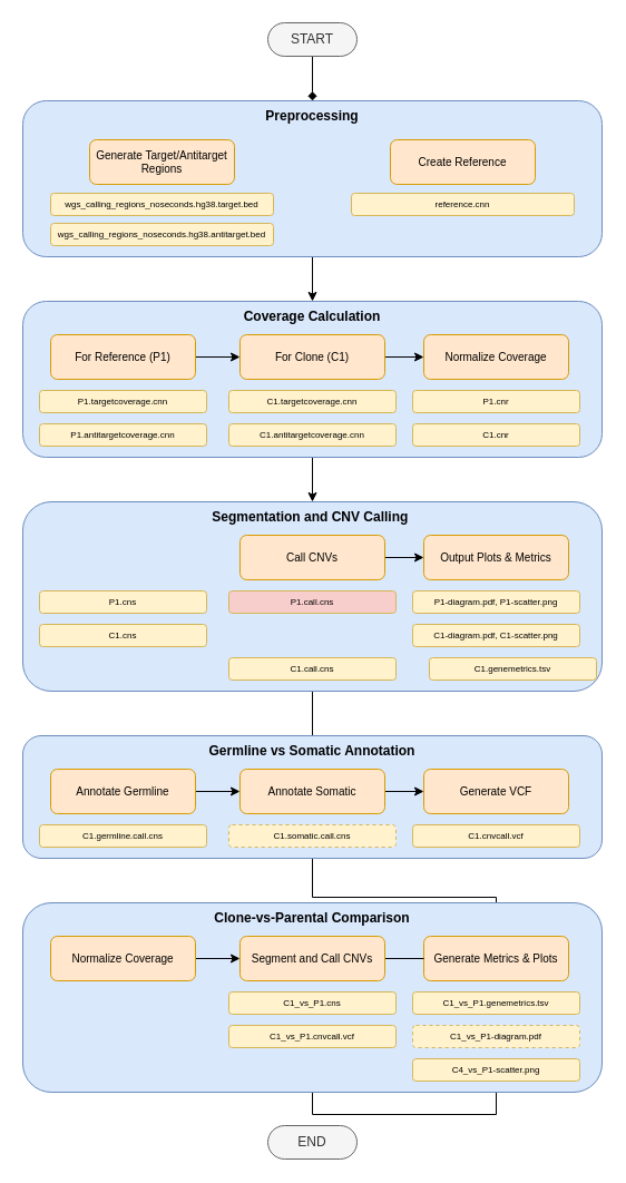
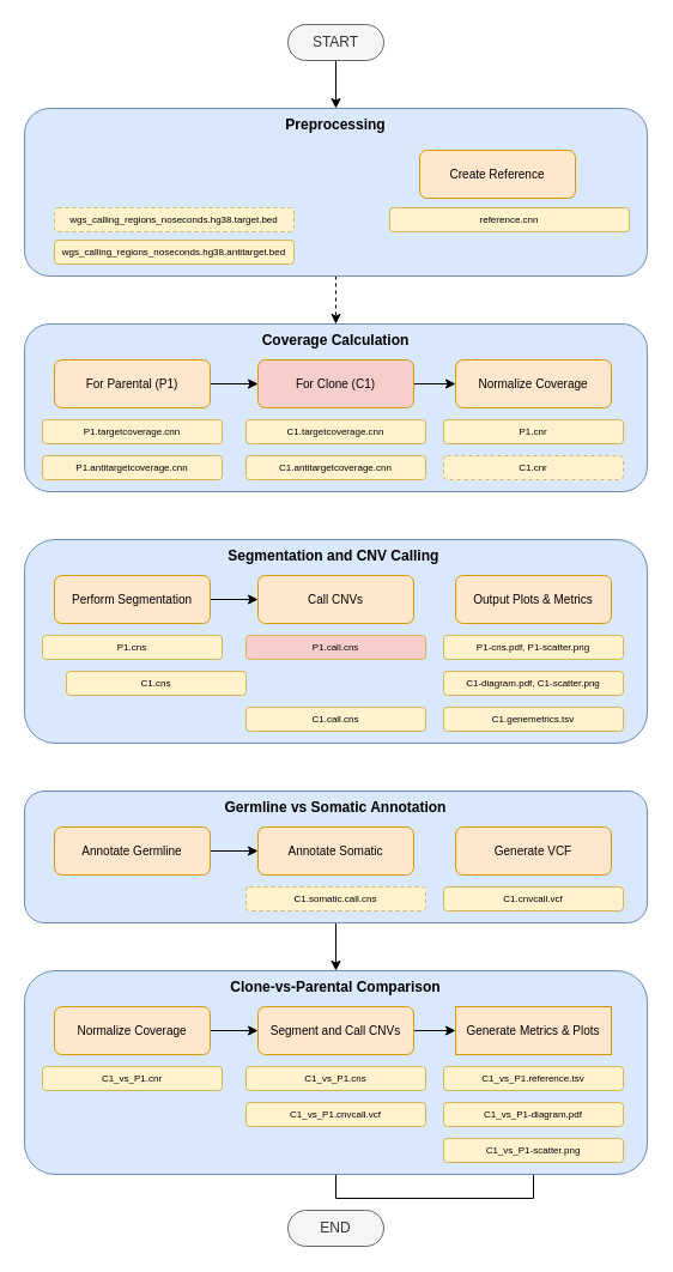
- <mxCell id="59" style="edgeStyle=orthogonalEdgeStyle;rounded=0;orthogonalLoop=1;jettySize=auto;html=1;entryX=0.5;entryY=0;entryDx=0;entryDy=0;endArrow=diamond;" edge="1" parent="1" source="60" target="3"><mxGeometry relative="1" as="geometry" /></mxCell>
+ <mxCell id="59" style="edgeStyle=orthogonalEdgeStyle;rounded=0;orthogonalLoop=1;jettySize=auto;html=1;entryX=0.5;entryY=0;entryDx=0;entryDy=0;" edge="1" parent="1" source="60" target="3"><mxGeometry relative="1" as="geometry" /></mxCell>
- <mxCell id="4" value="Generate Target/Antitarget Regions" style="rounded=1;whiteSpace=wrap;html=1;fillColor=#ffe6cc;strokeColor=#d79b00;fontSize=10;" vertex="1" parent="1"><mxGeometry x="80" y="125" width="130" height="40" as="geometry" /></mxCell>
- <mxCell id="6" value="wgs_calling_regions_noseconds.hg38.target.bed" style="rounded=1;whiteSpace=wrap;html=1;fillColor=#fff2cc;strokeColor=#d6b656;fontSize=8;" vertex="1" parent="1"><mxGeometry x="45" y="173" width="200" height="20" as="geometry" /></mxCell>
+ <mxCell id="6" value="wgs_calling_regions_noseconds.hg38.target.bed" style="rounded=1;whiteSpace=wrap;html=1;fillColor=#fff2cc;strokeColor=#d6b656;fontSize=8;dashed=1;" vertex="1" parent="1"><mxGeometry x="45" y="173" width="200" height="20" as="geometry" /></mxCell>
- <mxCell id="8" value="&lt;meta charset=&quot;utf-8&quot;&gt;reference.cnn" style="rounded=1;whiteSpace=wrap;html=1;fillColor=#fff2cc;strokeColor=#d6b656;fontSize=8;" vertex="1" parent="1"><mxGeometry x="315" y="173" width="200" height="20" as="geometry" /></mxCell>
+ <mxCell id="8" value="&lt;meta charset=&quot;utf-8&quot;&gt;reference.cnn" style="rounded=1;whiteSpace=wrap;html=1;fillColor=#fff2cc;strokeColor=#d6b656;fontSize=8;" vertex="1" parent="1"><mxGeometry x="325" y="173" width="200" height="20" as="geometry" /></mxCell>
- <mxCell id="2" value="" style="edgeStyle=orthogonalEdgeStyle;rounded=0;orthogonalLoop=1;jettySize=auto;html=1;" edge="1" parent="1" source="3" target="10"><mxGeometry relative="1" as="geometry" /></mxCell>
+ <mxCell id="2" value="" style="edgeStyle=orthogonalEdgeStyle;rounded=0;orthogonalLoop=1;jettySize=auto;html=1;dashed=1;" edge="1" parent="1" source="3" target="10"><mxGeometry relative="1" as="geometry" /></mxCell>
- <mxCell id="12" value="&lt;meta charset=&quot;utf-8&quot;&gt;For Reference (P1)" style="rounded=1;whiteSpace=wrap;html=1;fillColor=#ffe6cc;strokeColor=#d79b00;fontSize=10;" vertex="1" parent="1"><mxGeometry x="45" y="300" width="130" height="40" as="geometry" /></mxCell>
+ <mxCell id="12" value="&lt;meta charset=&quot;utf-8&quot;&gt;For Parental (P1)" style="rounded=1;whiteSpace=wrap;html=1;fillColor=#ffe6cc;strokeColor=#d79b00;fontSize=10;" vertex="1" parent="1"><mxGeometry x="45" y="300" width="130" height="40" as="geometry" /></mxCell>
- <mxCell id="15" value="&lt;span class=&quot;hljs-comment&quot;&gt;For Clone (C1)&lt;/span&gt;" style="rounded=1;whiteSpace=wrap;html=1;fillColor=#ffe6cc;strokeColor=#d79b00;fontSize=10;" vertex="1" parent="1"><mxGeometry x="215" y="300" width="130" height="40" as="geometry" /></mxCell>
+ <mxCell id="15" value="&lt;span class=&quot;hljs-comment&quot;&gt;For Clone (C1)&lt;/span&gt;" style="rounded=1;whiteSpace=wrap;html=1;fillColor=#f8cecc;strokeColor=#d79b00;fontSize=10;" vertex="1" parent="1"><mxGeometry x="215" y="300" width="130" height="40" as="geometry" /></mxCell>
- <mxCell id="20" value="&lt;meta charset=&quot;utf-8&quot;&gt;C1.cnr" style="rounded=1;whiteSpace=wrap;html=1;fillColor=#fff2cc;strokeColor=#d6b656;fontSize=8;" vertex="1" parent="1"><mxGeometry x="370" y="380" width="150" height="20" as="geometry" /></mxCell>
+ <mxCell id="20" value="&lt;meta charset=&quot;utf-8&quot;&gt;C1.cnr" style="rounded=1;whiteSpace=wrap;html=1;fillColor=#fff2cc;strokeColor=#d6b656;fontSize=8;dashed=1;" vertex="1" parent="1"><mxGeometry x="370" y="380" width="150" height="20" as="geometry" /></mxCell>
- <mxCell id="9" value="" style="edgeStyle=orthogonalEdgeStyle;rounded=0;orthogonalLoop=1;jettySize=auto;html=1;" edge="1" parent="1" source="10" target="23"><mxGeometry relative="1" as="geometry" /></mxCell>
+ <mxCell id="25" value="Perform Segmentation" style="rounded=1;whiteSpace=wrap;html=1;fillColor=#ffe6cc;strokeColor=#d79b00;fontSize=10;" vertex="1" parent="1"><mxGeometry x="45" y="480" width="130" height="40" as="geometry" /></mxCell>
+ <mxCell id="24" style="edgeStyle=orthogonalEdgeStyle;rounded=0;orthogonalLoop=1;jettySize=auto;html=1;entryX=0;entryY=0.5;entryDx=0;entryDy=0;" edge="1" parent="1" source="25" target="28"><mxGeometry relative="1" as="geometry" /></mxCell>
- <mxCell id="27" style="edgeStyle=orthogonalEdgeStyle;rounded=0;orthogonalLoop=1;jettySize=auto;html=1;" edge="1" parent="1" source="28" target="26"><mxGeometry relative="1" as="geometry" /></mxCell>
- <mxCell id="34" value="&lt;meta charset=&quot;utf-8&quot;&gt;P1-diagram.pdf, P1-scatter.png" style="rounded=1;whiteSpace=wrap;html=1;fillColor=#fff2cc;strokeColor=#d6b656;fontSize=8;" vertex="1" parent="1"><mxGeometry x="370" y="530" width="150" height="20" as="geometry" /></mxCell>
+ <mxCell id="34" value="&lt;meta charset=&quot;utf-8&quot;&gt;P1-cns.pdf, P1-scatter.png" style="rounded=1;whiteSpace=wrap;html=1;fillColor=#fff2cc;strokeColor=#d6b656;fontSize=8;" vertex="1" parent="1"><mxGeometry x="370" y="530" width="150" height="20" as="geometry" /></mxCell>
- <mxCell id="31" value="&lt;meta charset=&quot;utf-8&quot;&gt;C1.cns" style="rounded=1;whiteSpace=wrap;html=1;fillColor=#fff2cc;strokeColor=#d6b656;fontSize=8;" vertex="1" parent="1"><mxGeometry x="35" y="560" width="150" height="20" as="geometry" /></mxCell>
+ <mxCell id="31" value="&lt;meta charset=&quot;utf-8&quot;&gt;C1.cns" style="rounded=1;whiteSpace=wrap;html=1;fillColor=#fff2cc;strokeColor=#d6b656;fontSize=8;" vertex="1" parent="1"><mxGeometry x="55" y="560" width="150" height="20" as="geometry" /></mxCell>
- <mxCell id="35" value="&lt;meta charset=&quot;utf-8&quot;&gt;C1.genemetrics.tsv" style="rounded=1;whiteSpace=wrap;html=1;fillColor=#fff2cc;strokeColor=#d6b656;fontSize=8;" vertex="1" parent="1"><mxGeometry x="385" y="590" width="150" height="20" as="geometry" /></mxCell>
+ <mxCell id="35" value="&lt;meta charset=&quot;utf-8&quot;&gt;C1.genemetrics.tsv" style="rounded=1;whiteSpace=wrap;html=1;fillColor=#fff2cc;strokeColor=#d6b656;fontSize=8;" vertex="1" parent="1"><mxGeometry x="370" y="590" width="150" height="20" as="geometry" /></mxCell>
- <mxCell id="22" value="" style="edgeStyle=orthogonalEdgeStyle;rounded=0;orthogonalLoop=1;jettySize=auto;html=1;" edge="1" parent="1" source="23" target="42"><mxGeometry relative="1" as="geometry" /></mxCell>
- <mxCell id="41" style="edgeStyle=orthogonalEdgeStyle;rounded=0;orthogonalLoop=1;jettySize=auto;html=1;entryX=0;entryY=0.5;entryDx=0;entryDy=0;" edge="1" parent="1" source="42" target="40"><mxGeometry relative="1" as="geometry" /></mxCell>
- <mxCell id="43" value="&lt;meta charset=&quot;utf-8&quot;&gt;C1.germline.call.cns" style="rounded=1;whiteSpace=wrap;html=1;fillColor=#fff2cc;strokeColor=#d6b656;fontSize=8;" vertex="1" parent="1"><mxGeometry x="35" y="740" width="150" height="20" as="geometry" /></mxCell>
- <mxCell id="36" style="edgeStyle=orthogonalEdgeStyle;rounded=0;orthogonalLoop=1;jettySize=auto;html=1;" edge="1" parent="1" source="37" target="50"><mxGeometry relative="1" as="geometry" /></mxCell>
+ <mxCell id="36" style="edgeStyle=orthogonalEdgeStyle;rounded=0;orthogonalLoop=1;jettySize=auto;html=1;entryX=0.5;entryY=0;entryDx=0;entryDy=0;" edge="1" parent="1" source="37" target="47"><mxGeometry relative="1" as="geometry" /></mxCell>
- <mxCell id="51" style="edgeStyle=orthogonalEdgeStyle;rounded=0;orthogonalLoop=1;jettySize=auto;html=1;endArrow=none;" edge="1" source="52" target="50" parent="1"><mxGeometry relative="1" as="geometry" /></mxCell>
+ <mxCell id="51" style="edgeStyle=orthogonalEdgeStyle;rounded=0;orthogonalLoop=1;jettySize=auto;html=1;" edge="1" source="52" target="50" parent="1"><mxGeometry relative="1" as="geometry" /></mxCell>
- <mxCell id="50" value="&lt;meta charset=&quot;utf-8&quot;&gt;Generate Metrics &amp;amp; Plots" style="rounded=1;whiteSpace=wrap;html=1;fillColor=#ffe6cc;strokeColor=#d79b00;fontSize=10;" vertex="1" parent="1"><mxGeometry x="380" y="840" width="130" height="40" as="geometry" /></mxCell>
+ <mxCell id="50" value="&lt;meta charset=&quot;utf-8&quot;&gt;Generate Metrics &amp;amp; Plots" style="whiteSpace=wrap;html=1;fillColor=#ffe6cc;strokeColor=#d79b00;fontSize=10;rounded=0;" vertex="1" parent="1"><mxGeometry x="380" y="840" width="130" height="40" as="geometry" /></mxCell>
+ <mxCell id="55" value="&lt;meta charset=&quot;utf-8&quot;&gt;C1_vs_P1.cnr" style="rounded=1;whiteSpace=wrap;html=1;fillColor=#fff2cc;strokeColor=#d6b656;fontSize=8;" vertex="1" parent="1"><mxGeometry x="35" y="890" width="150" height="20" as="geometry" /></mxCell>
- <mxCell id="57" value="&lt;meta charset=&quot;utf-8&quot;&gt;C1_vs_P1.genemetrics.tsv" style="rounded=1;whiteSpace=wrap;html=1;fillColor=#fff2cc;strokeColor=#d6b656;fontSize=8;" vertex="1" parent="1"><mxGeometry x="370" y="890" width="150" height="20" as="geometry" /></mxCell>
+ <mxCell id="57" value="&lt;meta charset=&quot;utf-8&quot;&gt;C1_vs_P1.reference.tsv" style="rounded=1;whiteSpace=wrap;html=1;fillColor=#fff2cc;strokeColor=#d6b656;fontSize=8;" vertex="1" parent="1"><mxGeometry x="370" y="890" width="150" height="20" as="geometry" /></mxCell>
- <mxCell id="56" value="&lt;meta charset=&quot;utf-8&quot;&gt;C1_vs_P1-diagram.pdf" style="rounded=1;whiteSpace=wrap;html=1;fillColor=#fff2cc;strokeColor=#d6b656;fontSize=8;dashed=1;" vertex="1" parent="1"><mxGeometry x="370" y="920" width="150" height="20" as="geometry" /></mxCell>
+ <mxCell id="56" value="&lt;meta charset=&quot;utf-8&quot;&gt;C1_vs_P1-diagram.pdf" style="rounded=1;whiteSpace=wrap;html=1;fillColor=#fff2cc;strokeColor=#d6b656;fontSize=8;" vertex="1" parent="1"><mxGeometry x="370" y="920" width="150" height="20" as="geometry" /></mxCell>
- <mxCell id="58" value="&lt;meta charset=&quot;utf-8&quot;&gt;C4_vs_P1-scatter.png" style="rounded=1;whiteSpace=wrap;html=1;fillColor=#fff2cc;strokeColor=#d6b656;fontSize=8;" vertex="1" parent="1"><mxGeometry x="370" y="950" width="150" height="20" as="geometry" /></mxCell>
+ <mxCell id="58" value="&lt;meta charset=&quot;utf-8&quot;&gt;C1_vs_P1-scatter.png" style="rounded=1;whiteSpace=wrap;html=1;fillColor=#fff2cc;strokeColor=#d6b656;fontSize=8;" vertex="1" parent="1"><mxGeometry x="370" y="950" width="150" height="20" as="geometry" /></mxCell>
